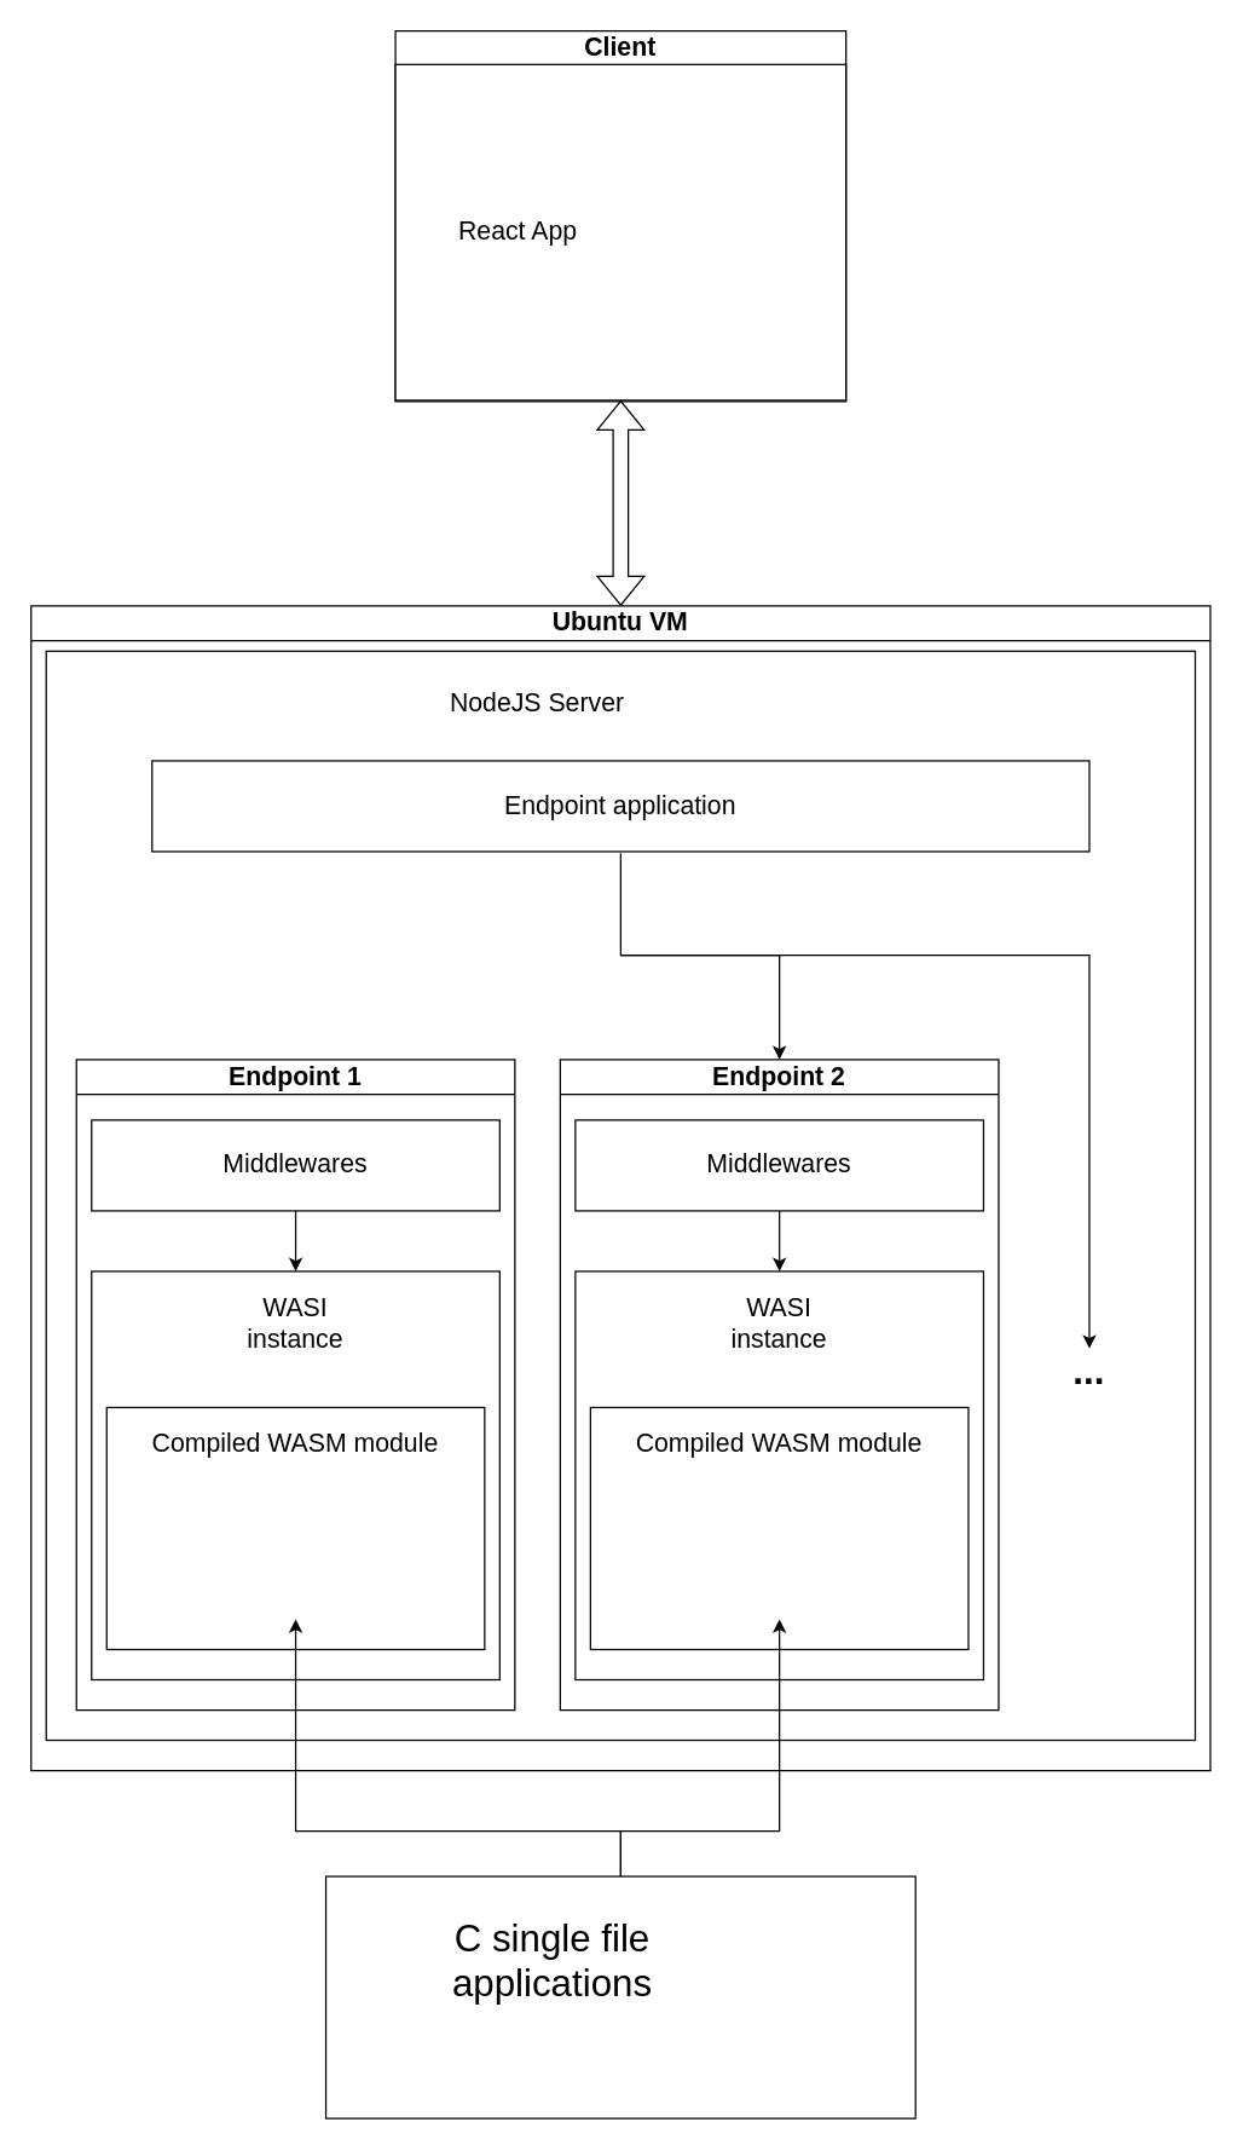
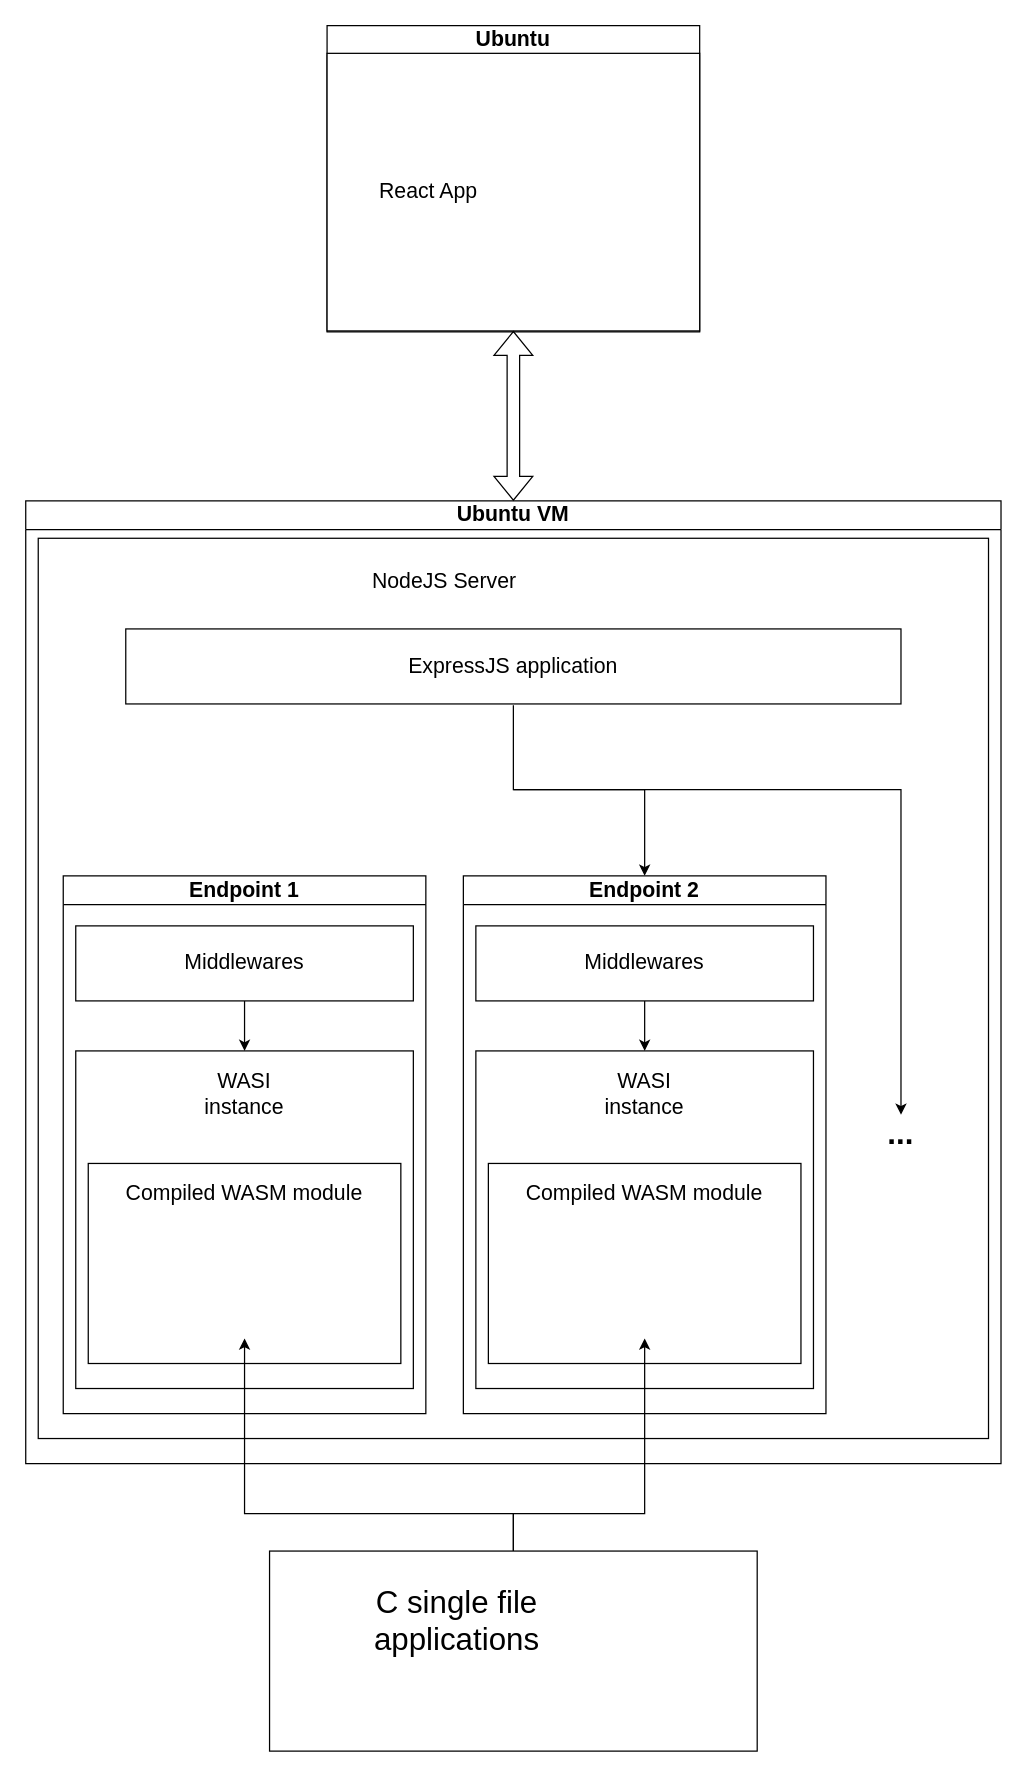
- <mxCell id="29" value="Client" style="swimlane;whiteSpace=wrap;html=1;fontSize=17;startSize=23;" vertex="1" parent="1"><mxGeometry x="261" y="20" width="298" height="245" as="geometry" /></mxCell>
+ <mxCell id="29" value="Ubuntu" style="swimlane;whiteSpace=wrap;html=1;fontSize=17;startSize=23;" vertex="1" parent="1"><mxGeometry x="261" y="20" width="298" height="245" as="geometry" /></mxCell>
- <mxCell id="8" value="Endpoint application" style="rounded=0;whiteSpace=wrap;html=1;fontSize=17;" vertex="1" parent="2"><mxGeometry x="80" y="102.5" width="620" height="60" as="geometry" /></mxCell>
+ <mxCell id="8" value="ExpressJS application" style="rounded=0;whiteSpace=wrap;html=1;fontSize=17;" vertex="1" parent="2"><mxGeometry x="80" y="102.5" width="620" height="60" as="geometry" /></mxCell>
